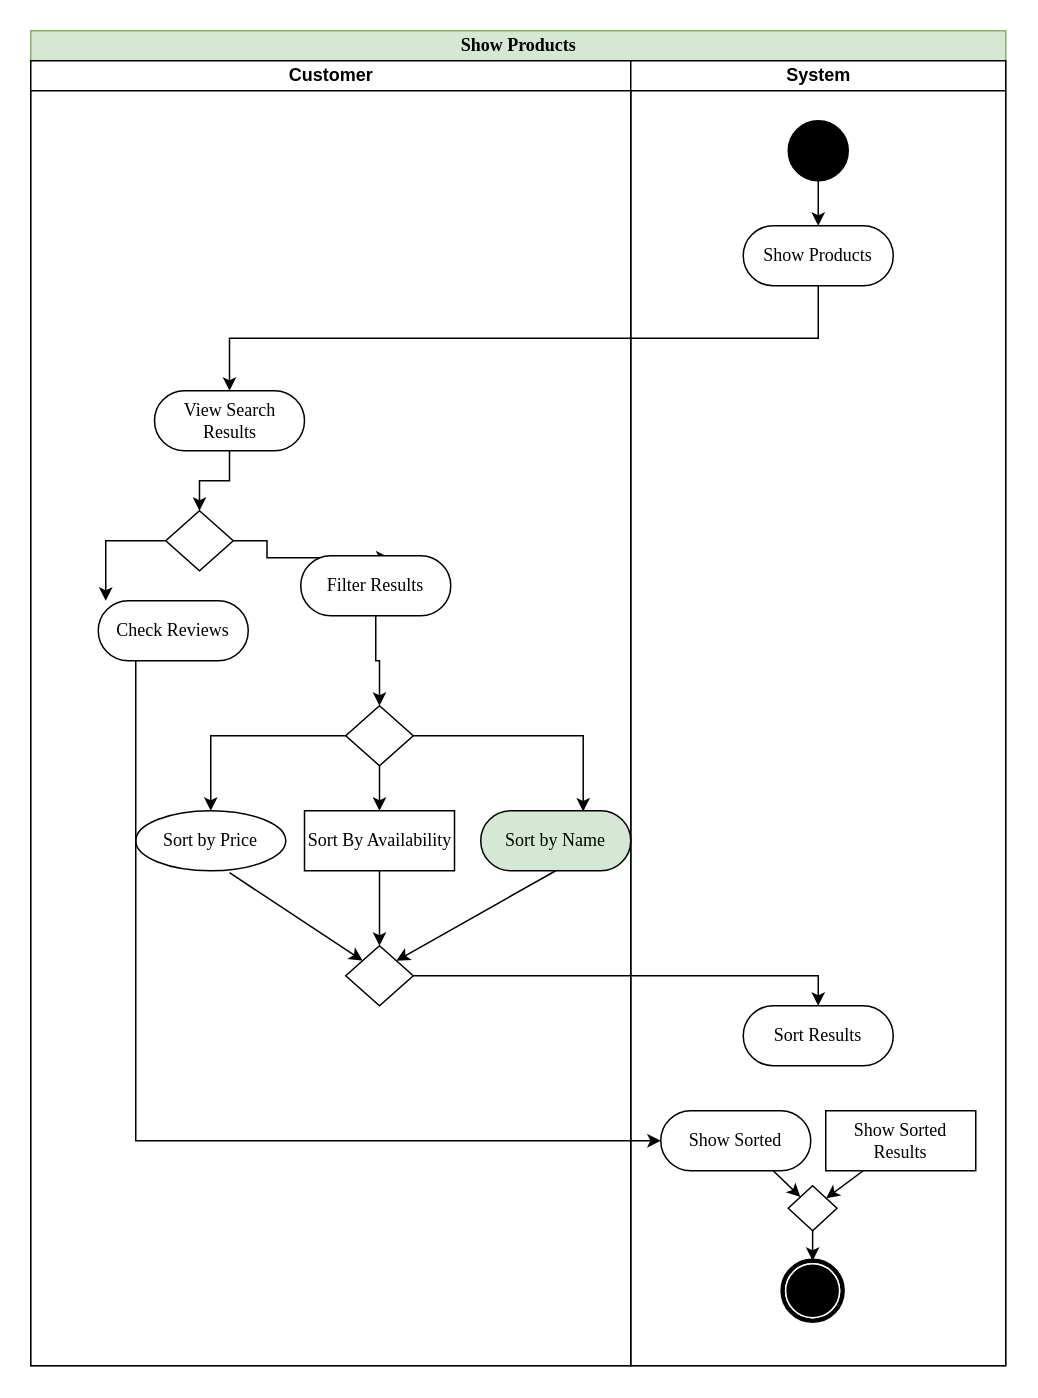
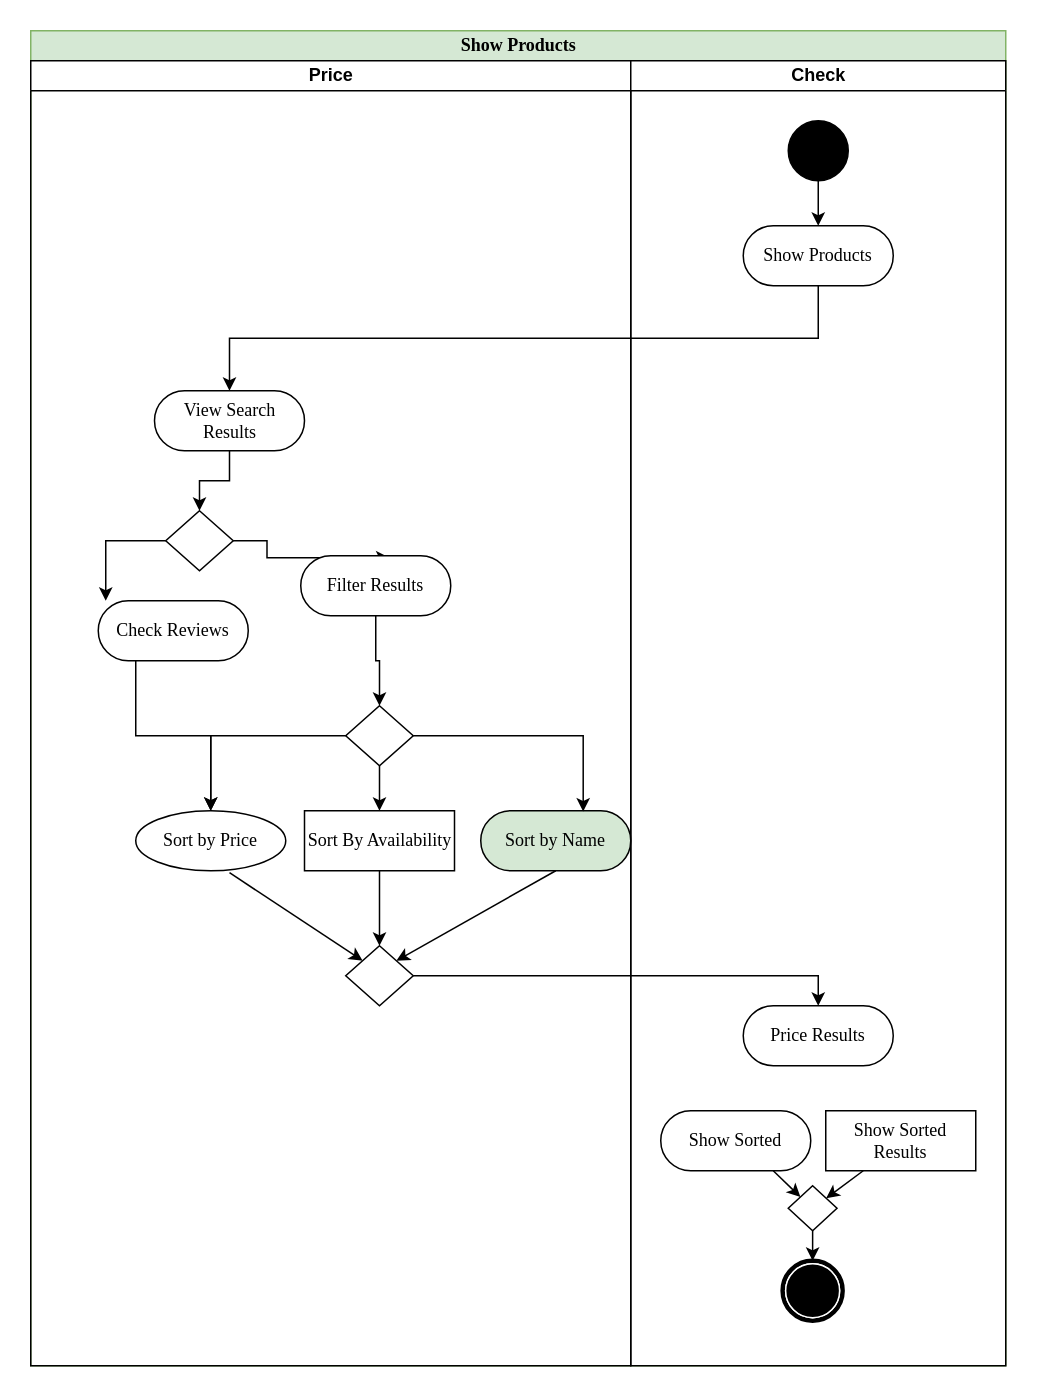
- <mxCell id="3" value="Customer" style="swimlane;html=1;startSize=20;" parent="2" vertex="1"><mxGeometry y="20" width="400" height="870" as="geometry" /></mxCell>
+ <mxCell id="3" value="Price" style="swimlane;html=1;startSize=20;" parent="2" vertex="1"><mxGeometry y="20" width="400" height="870" as="geometry" /></mxCell>
- <mxCell id="23" value="System" style="swimlane;html=1;startSize=20;" parent="2" vertex="1"><mxGeometry x="400" y="20" width="250" height="870" as="geometry" /></mxCell>
+ <mxCell id="23" value="Check" style="swimlane;html=1;startSize=20;" parent="2" vertex="1"><mxGeometry x="400" y="20" width="250" height="870" as="geometry" /></mxCell>
- <mxCell id="27" value="Sort Results" style="rounded=1;whiteSpace=wrap;html=1;shadow=0;comic=0;labelBackgroundColor=none;strokeWidth=1;fontFamily=Verdana;fontSize=12;align=center;arcSize=50;" parent="23" vertex="1"><mxGeometry x="75" y="630" width="100" height="40" as="geometry" /></mxCell>
+ <mxCell id="27" value="Price Results" style="rounded=1;whiteSpace=wrap;html=1;shadow=0;comic=0;labelBackgroundColor=none;strokeWidth=1;fontFamily=Verdana;fontSize=12;align=center;arcSize=50;" parent="23" vertex="1"><mxGeometry x="75" y="630" width="100" height="40" as="geometry" /></mxCell>
- <mxCell id="37" style="edgeStyle=orthogonalEdgeStyle;rounded=0;orthogonalLoop=1;jettySize=auto;html=1;exitX=0.25;exitY=1;exitDx=0;exitDy=0;entryX=0;entryY=0.5;entryDx=0;entryDy=0;" parent="2" source="19" target="31" edge="1"><mxGeometry relative="1" as="geometry" /></mxCell>
+ <mxCell id="37" style="edgeStyle=orthogonalEdgeStyle;rounded=0;orthogonalLoop=1;jettySize=auto;html=1;exitX=0.25;exitY=1;exitDx=0;exitDy=0;" parent="2" source="19" target="14" edge="1"><mxGeometry relative="1" as="geometry" /></mxCell>
